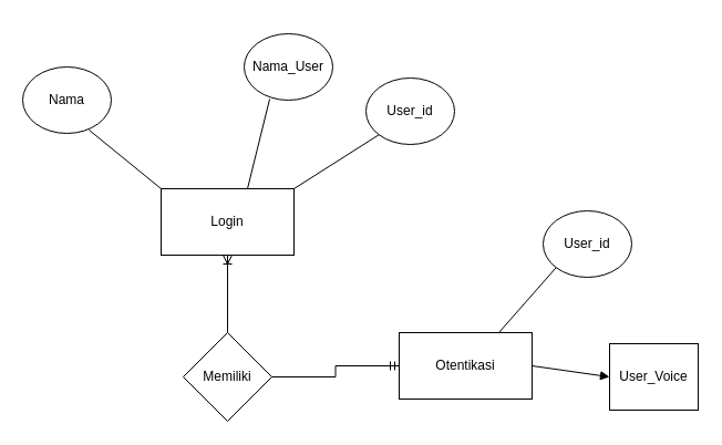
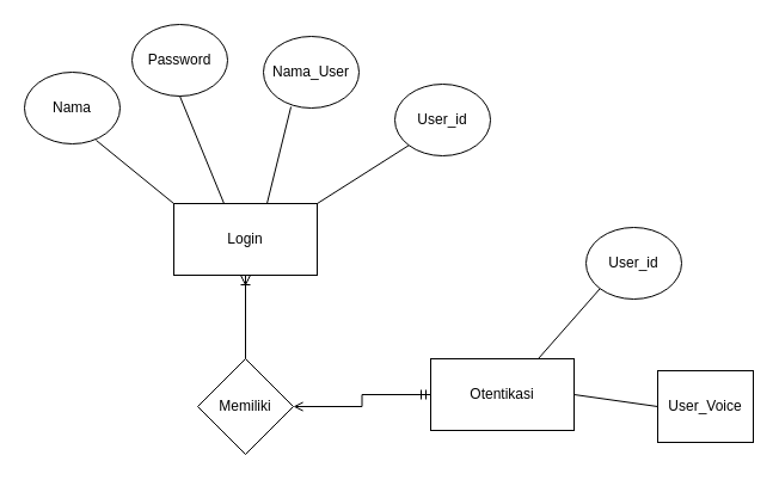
+ <mxCell id="6" value="Password" style="ellipse;whiteSpace=wrap;html=1;" vertex="1" parent="1"><mxGeometry x="110" y="20" width="80" height="60" as="geometry" /></mxCell>
+ <mxCell id="7" value="" style="endArrow=none;html=1;entryX=0.5;entryY=1;entryDx=0;entryDy=0;exitX=0.35;exitY=0;exitDx=0;exitDy=0;exitPerimeter=0;" edge="1" parent="1" source="3" target="6"><mxGeometry width="50" height="50" relative="1" as="geometry"><mxPoint x="180" y="230" as="sourcePoint" /><mxPoint x="230" y="180" as="targetPoint" /></mxGeometry></mxCell>
- <mxCell id="16" value="" style="endArrow=block;html=1;entryX=0;entryY=0.5;entryDx=0;entryDy=0;exitX=1;exitY=0.5;exitDx=0;exitDy=0;" edge="1" parent="1" source="12" target="15"><mxGeometry width="50" height="50" relative="1" as="geometry"><mxPoint x="300" y="380" as="sourcePoint" /><mxPoint x="350" y="330" as="targetPoint" /></mxGeometry></mxCell>
+ <mxCell id="16" value="" style="endArrow=none;html=1;entryX=0;entryY=0.5;entryDx=0;entryDy=0;exitX=1;exitY=0.5;exitDx=0;exitDy=0;" edge="1" parent="1" source="12" target="15"><mxGeometry width="50" height="50" relative="1" as="geometry"><mxPoint x="300" y="380" as="sourcePoint" /><mxPoint x="350" y="330" as="targetPoint" /></mxGeometry></mxCell>
- <mxCell id="11" style="edgeStyle=orthogonalEdgeStyle;rounded=0;orthogonalLoop=1;jettySize=auto;html=1;entryX=1;entryY=0.5;entryDx=0;entryDy=0;startArrow=ERmandOne;startFill=0;endArrow=none;endFill=0;" edge="1" parent="1" source="12" target="10"><mxGeometry relative="1" as="geometry" /></mxCell>
+ <mxCell id="11" style="edgeStyle=orthogonalEdgeStyle;rounded=0;orthogonalLoop=1;jettySize=auto;html=1;entryX=1;entryY=0.5;entryDx=0;entryDy=0;startArrow=ERmandOne;startFill=0;endArrow=open;endFill=0;" edge="1" parent="1" source="12" target="10"><mxGeometry relative="1" as="geometry" /></mxCell>
